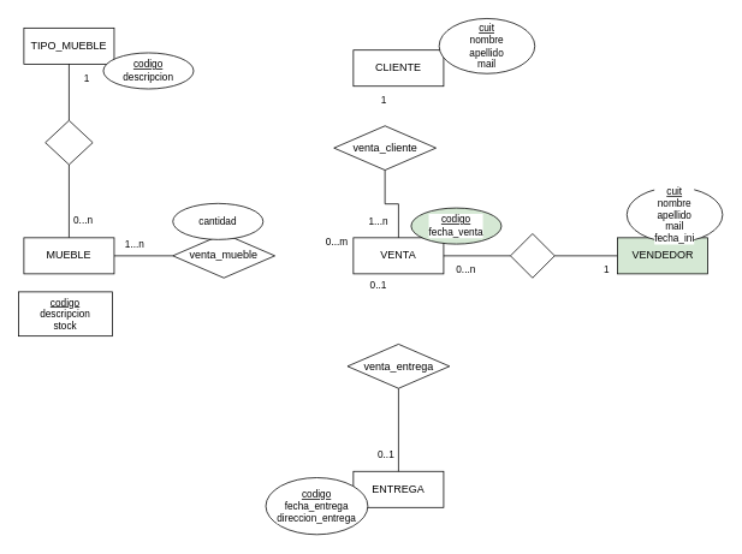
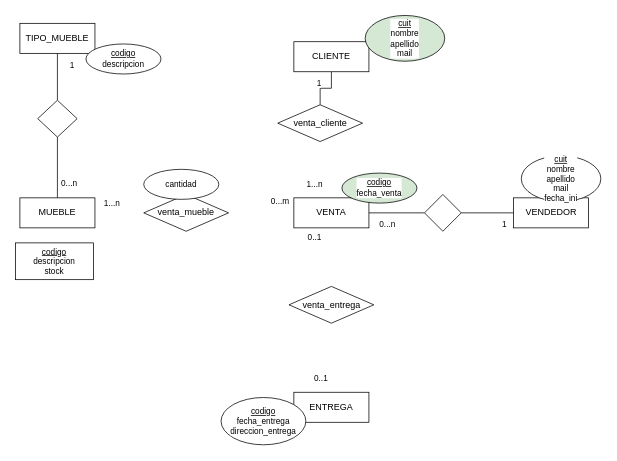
- <mxCell id="29" value="&lt;u&gt;cuit&lt;/u&gt;&lt;div&gt;nombre&lt;/div&gt;&lt;div&gt;apellido&lt;/div&gt;&lt;div&gt;mail&lt;/div&gt;" style="ellipse;whiteSpace=wrap;html=1;align=center;fontFamily=Helvetica;fontSize=11;fontColor=default;labelBackgroundColor=default;" vertex="1" parent="1"><mxGeometry x="486" y="20" width="106" height="61" as="geometry" /></mxCell>
+ <mxCell id="29" value="&lt;u&gt;cuit&lt;/u&gt;&lt;div&gt;nombre&lt;/div&gt;&lt;div&gt;apellido&lt;/div&gt;&lt;div&gt;mail&lt;/div&gt;" style="ellipse;whiteSpace=wrap;html=1;align=center;fontFamily=Helvetica;fontSize=11;fontColor=default;labelBackgroundColor=default;fillColor=#d5e8d4;" vertex="1" parent="1"><mxGeometry x="486" y="20" width="106" height="61" as="geometry" /></mxCell>
+ <mxCell id="9" style="edgeStyle=orthogonalEdgeStyle;rounded=0;orthogonalLoop=1;jettySize=auto;html=1;exitX=0.5;exitY=1;exitDx=0;exitDy=0;endArrow=none;endFill=0;" edge="1" parent="1" source="10" target="27"><mxGeometry relative="1" as="geometry"><mxPoint x="441" y="150.5" as="targetPoint" /></mxGeometry></mxCell>
- <mxCell id="26" style="edgeStyle=orthogonalEdgeStyle;rounded=0;orthogonalLoop=1;jettySize=auto;html=1;exitX=0.5;exitY=1;exitDx=0;exitDy=0;entryX=0.5;entryY=0;entryDx=0;entryDy=0;strokeColor=default;align=center;verticalAlign=middle;fontFamily=Helvetica;fontSize=11;fontColor=default;labelBackgroundColor=default;endArrow=none;endFill=0;" edge="1" parent="1" source="27" target="16"><mxGeometry relative="1" as="geometry" /></mxCell>
- <mxCell id="3" style="edgeStyle=orthogonalEdgeStyle;rounded=0;orthogonalLoop=1;jettySize=auto;html=1;exitX=1;exitY=0.5;exitDx=0;exitDy=0;entryX=0;entryY=0.5;entryDx=0;entryDy=0;strokeColor=default;align=center;verticalAlign=middle;fontFamily=Helvetica;fontSize=11;fontColor=default;labelBackgroundColor=default;endArrow=none;endFill=0;" edge="1" parent="1" source="4" target="19"><mxGeometry relative="1" as="geometry" /></mxCell>
- <mxCell id="7" value="VENDEDOR" style="whiteSpace=wrap;html=1;align=center;fillColor=#d5e8d4;" vertex="1" parent="1"><mxGeometry x="683.5" y="263" width="100" height="40" as="geometry" /></mxCell>
+ <mxCell id="7" value="VENDEDOR" style="whiteSpace=wrap;html=1;align=center;" vertex="1" parent="1"><mxGeometry x="683.5" y="263" width="100" height="40" as="geometry" /></mxCell>
- <mxCell id="22" style="edgeStyle=orthogonalEdgeStyle;rounded=0;orthogonalLoop=1;jettySize=auto;html=1;exitX=0.5;exitY=1;exitDx=0;exitDy=0;strokeColor=default;align=center;verticalAlign=middle;fontFamily=Helvetica;fontSize=11;fontColor=default;labelBackgroundColor=default;endArrow=none;endFill=0;" edge="1" parent="1" source="23" target="8"><mxGeometry relative="1" as="geometry" /></mxCell>
